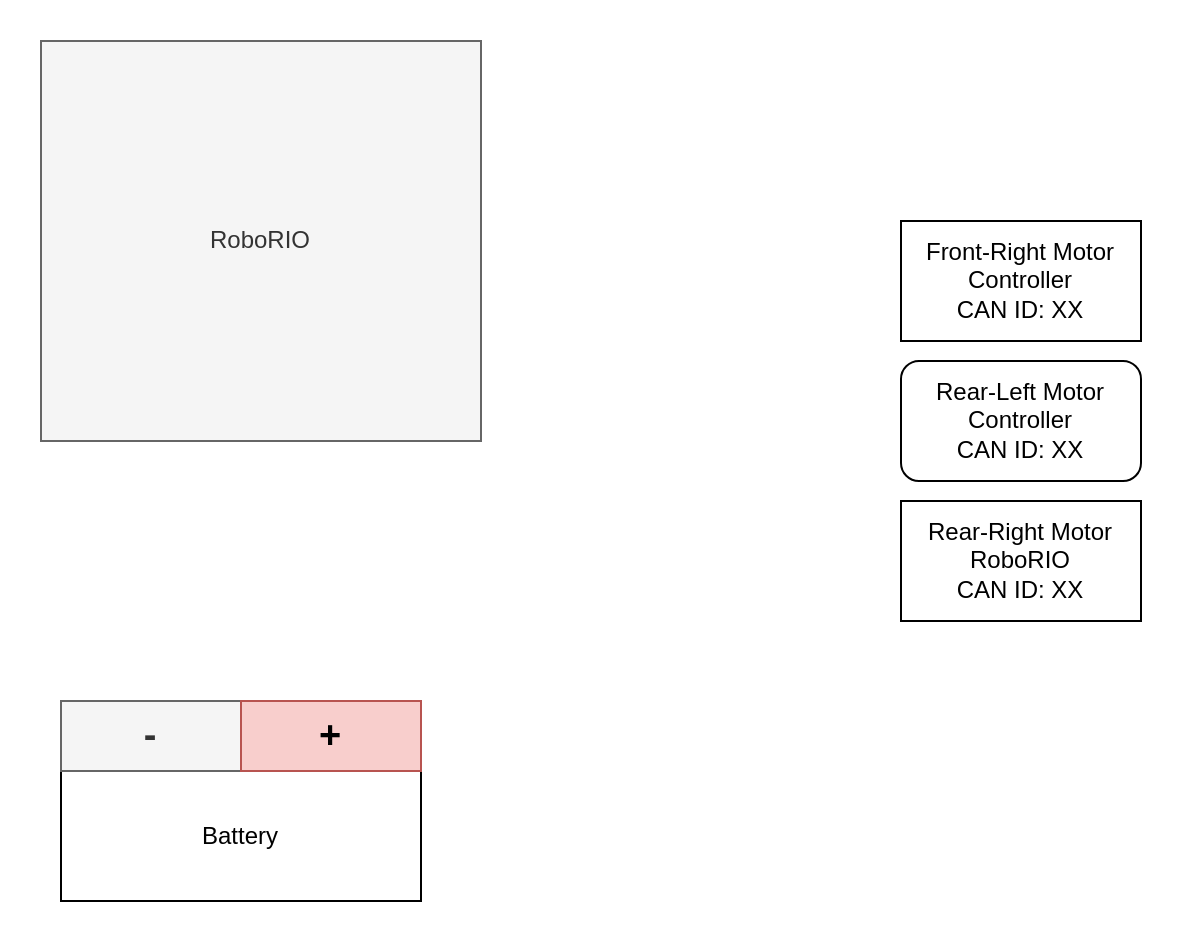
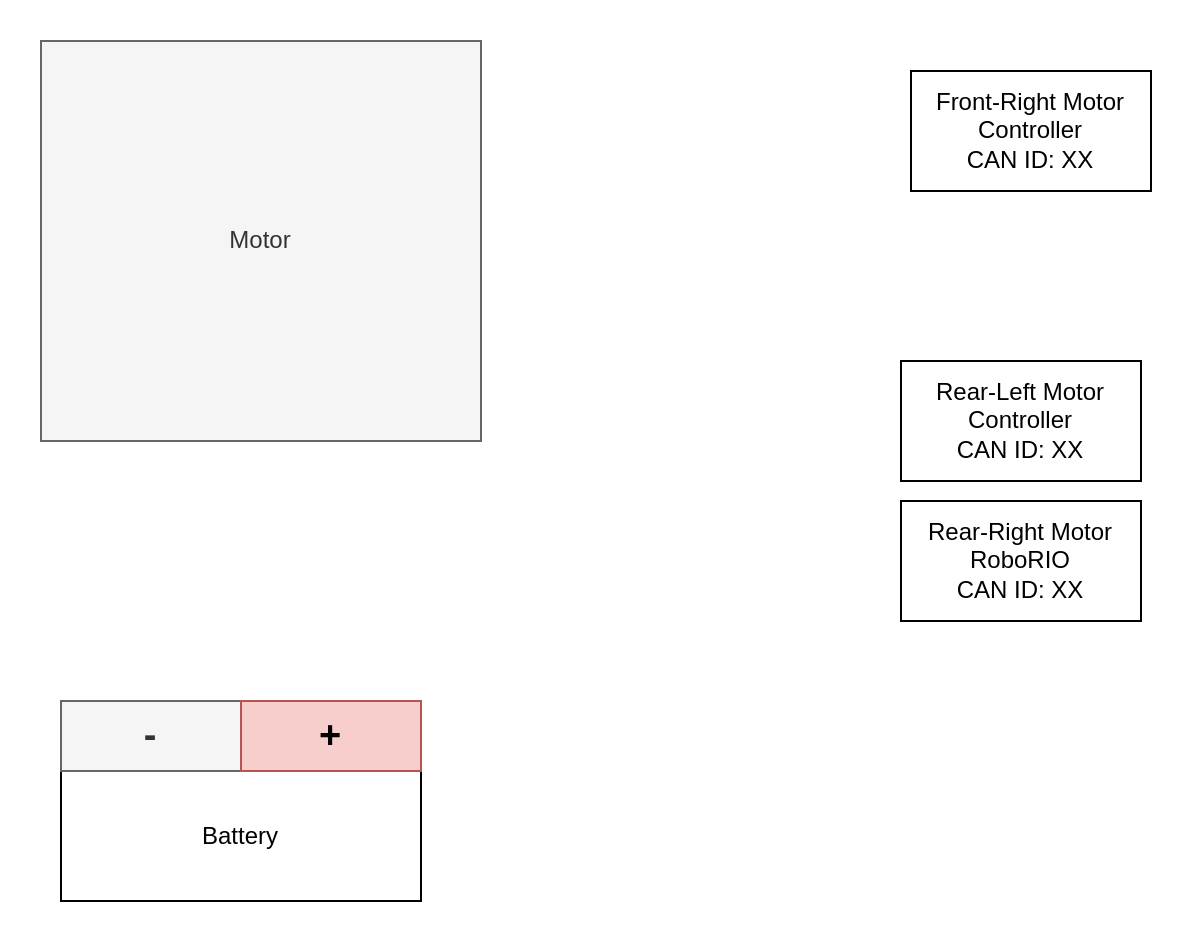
- <mxCell id="2" value="RoboRIO" style="rounded=0;whiteSpace=wrap;html=1;fillColor=#f5f5f5;fontColor=#333333;strokeColor=#666666;" parent="1" vertex="1"><mxGeometry x="20" y="20" width="220" height="200" as="geometry" /></mxCell>
+ <mxCell id="2" value="Motor" style="rounded=0;whiteSpace=wrap;html=1;fillColor=#f5f5f5;fontColor=#333333;strokeColor=#666666;" parent="1" vertex="1"><mxGeometry x="20" y="20" width="220" height="200" as="geometry" /></mxCell>
- <mxCell id="6" value="Front-Right Motor Controller&lt;br&gt;CAN ID: XX" style="rounded=0;whiteSpace=wrap;html=1;fontSize=12;" vertex="1" parent="1"><mxGeometry x="450" y="110" width="120" height="60" as="geometry" /></mxCell>
+ <mxCell id="6" value="Front-Right Motor Controller&lt;br&gt;CAN ID: XX" style="rounded=0;whiteSpace=wrap;html=1;fontSize=12;" vertex="1" parent="1"><mxGeometry x="455" y="35" width="120" height="60" as="geometry" /></mxCell>
- <mxCell id="7" value="Rear-Left Motor Controller&lt;br&gt;CAN ID: XX" style="whiteSpace=wrap;html=1;fontSize=12;rounded=1;" vertex="1" parent="1"><mxGeometry x="450" y="180" width="120" height="60" as="geometry" /></mxCell>
+ <mxCell id="7" value="Rear-Left Motor Controller&lt;br&gt;CAN ID: XX" style="rounded=0;whiteSpace=wrap;html=1;fontSize=12;" vertex="1" parent="1"><mxGeometry x="450" y="180" width="120" height="60" as="geometry" /></mxCell>
